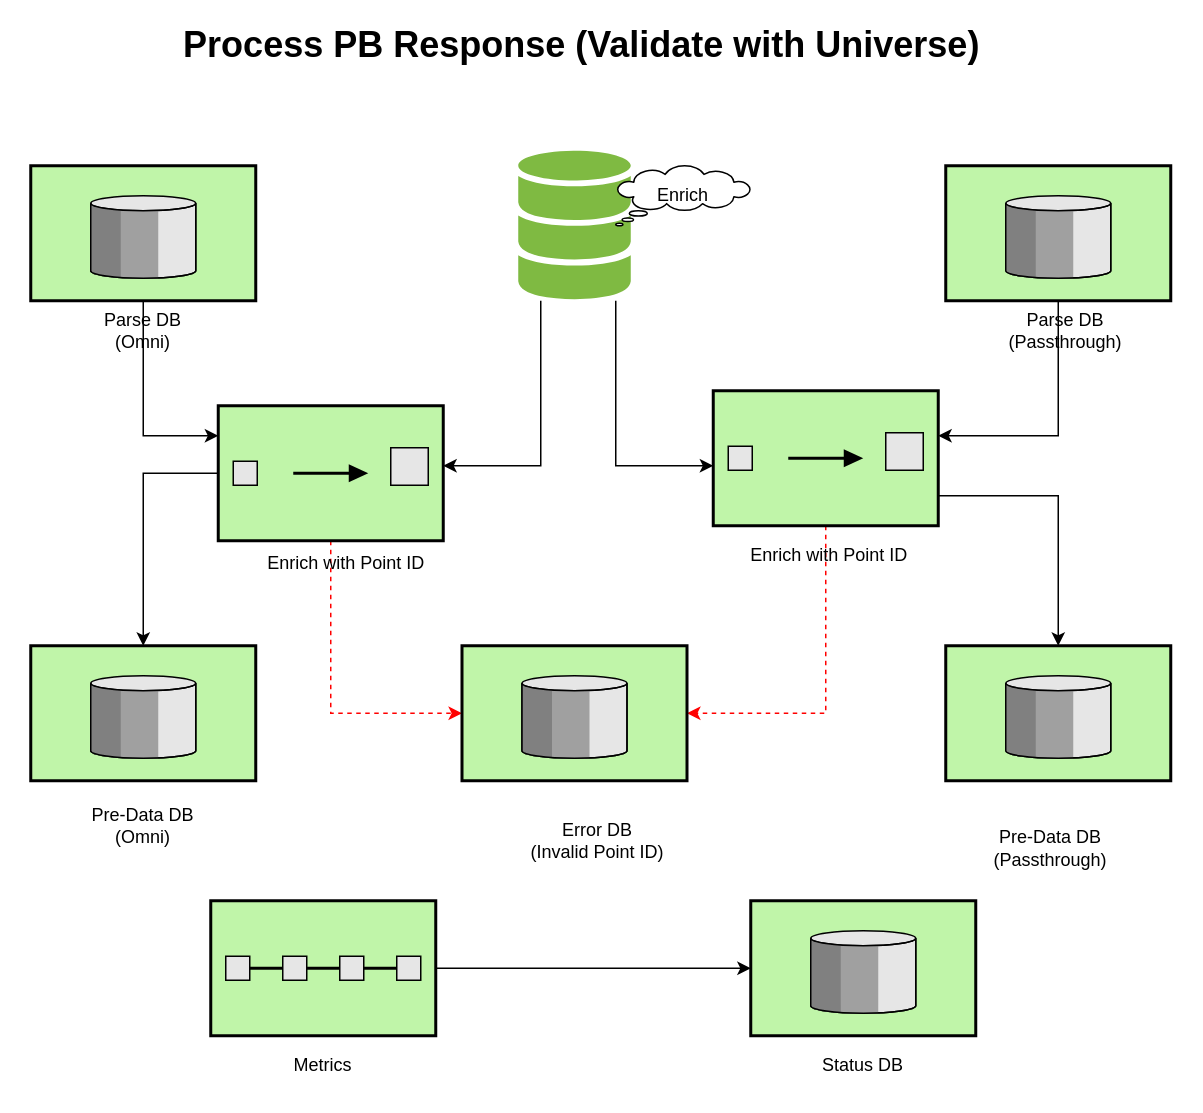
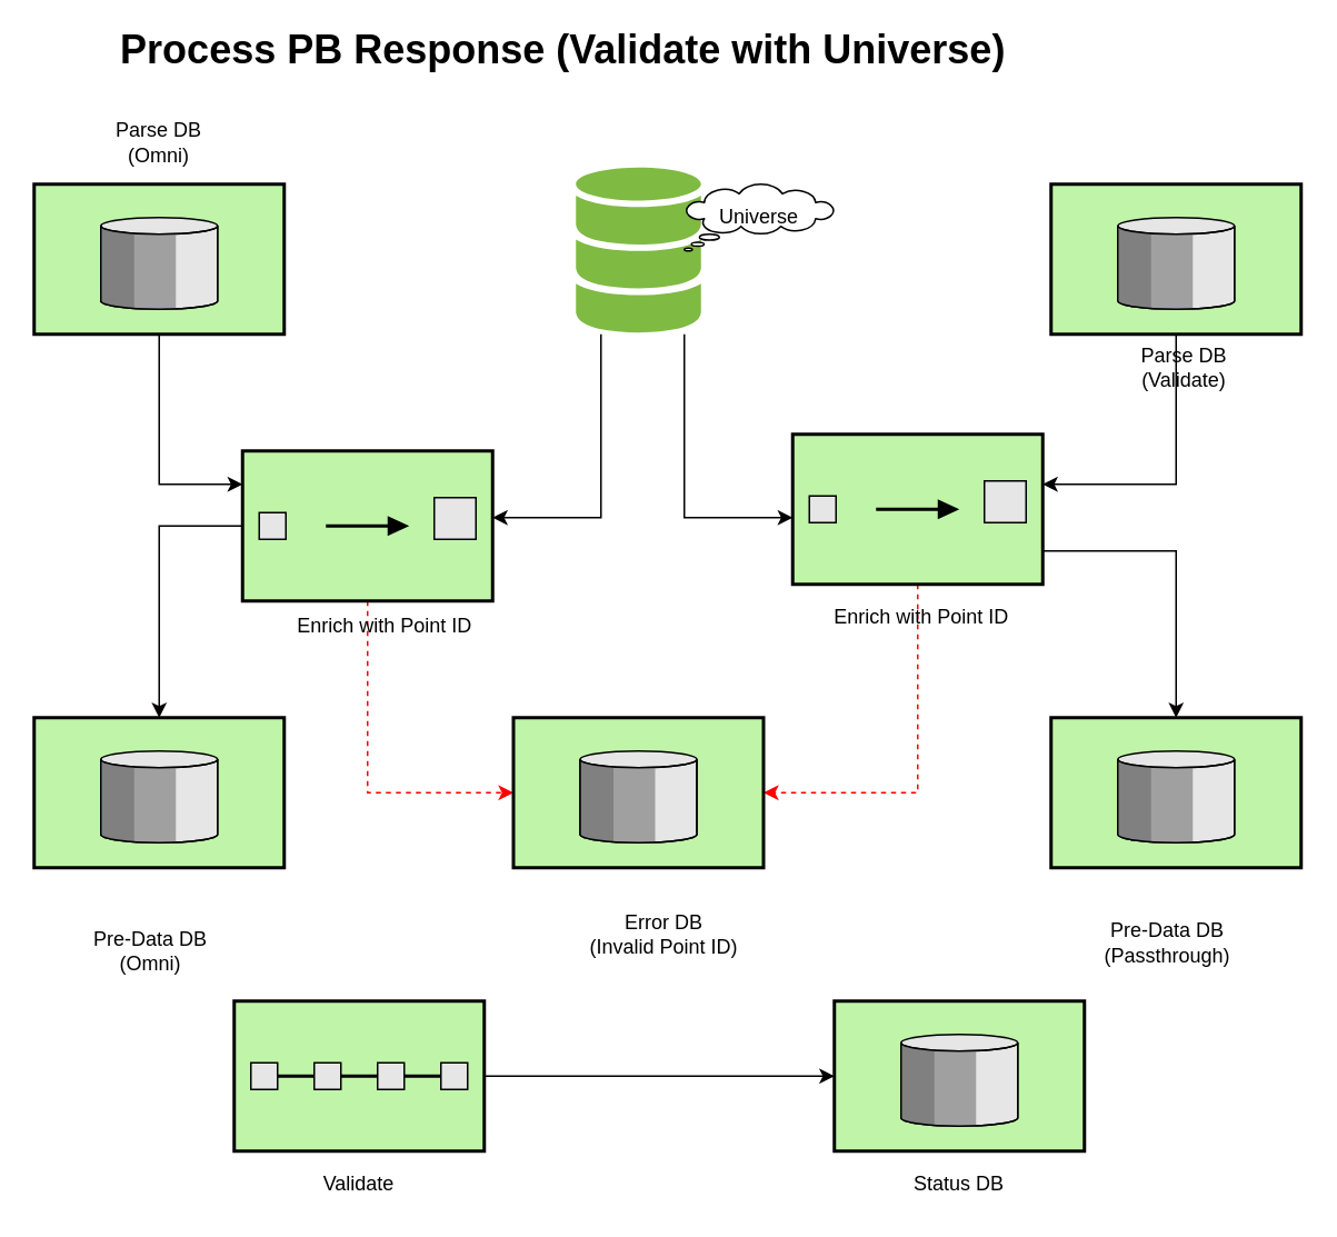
- <mxCell id="8" value="&lt;h1&gt;Process PB Response (Validate with Universe)&lt;/h1&gt;" style="text;html=1;strokeColor=none;fillColor=none;align=center;verticalAlign=middle;whiteSpace=wrap;rounded=0;" parent="1" vertex="1"><mxGeometry x="90" y="20" width="595" height="20" as="geometry" /></mxCell>
+ <mxCell id="8" value="&lt;h1&gt;Process PB Response (Validate with Universe)&lt;/h1&gt;" style="text;html=1;strokeColor=none;fillColor=none;align=center;verticalAlign=middle;whiteSpace=wrap;rounded=0;" parent="1" vertex="1"><mxGeometry x="40" y="20" width="595" height="20" as="geometry" /></mxCell>
- <mxCell id="20" value="Enrich" style="whiteSpace=wrap;html=1;shape=mxgraph.basic.cloud_callout" parent="1" vertex="1"><mxGeometry x="410" y="110" width="90" height="40" as="geometry" /></mxCell>
+ <mxCell id="20" value="Universe" style="whiteSpace=wrap;html=1;shape=mxgraph.basic.cloud_callout" parent="1" vertex="1"><mxGeometry x="410" y="110" width="90" height="40" as="geometry" /></mxCell>
- <mxCell id="6" value="Parse DB&lt;br&gt;(Omni)" style="text;html=1;strokeColor=none;fillColor=none;align=center;verticalAlign=middle;whiteSpace=wrap;rounded=0;" parent="1" vertex="1"><mxGeometry x="50" y="210" width="90" height="20" as="geometry" /></mxCell>
+ <mxCell id="6" value="Parse DB&lt;br&gt;(Omni)" style="text;html=1;strokeColor=none;fillColor=none;align=center;verticalAlign=middle;whiteSpace=wrap;rounded=0;" parent="1" vertex="1"><mxGeometry x="50" y="75" width="90" height="20" as="geometry" /></mxCell>
- <mxCell id="7" value="Parse DB&lt;br&gt;(Passthrough)" style="text;html=1;strokeColor=none;fillColor=none;align=center;verticalAlign=middle;whiteSpace=wrap;rounded=0;" parent="1" vertex="1"><mxGeometry x="660" y="210" width="100" height="20" as="geometry" /></mxCell>
+ <mxCell id="7" value="Parse DB&lt;br&gt;(Validate)" style="text;html=1;strokeColor=none;fillColor=none;align=center;verticalAlign=middle;whiteSpace=wrap;rounded=0;" parent="1" vertex="1"><mxGeometry x="660" y="210" width="100" height="20" as="geometry" /></mxCell>
- <mxCell id="25" value="Pre-Data DB&lt;br&gt;(Omni)" style="text;html=1;strokeColor=none;fillColor=none;align=center;verticalAlign=middle;whiteSpace=wrap;rounded=0;" parent="1" vertex="1"><mxGeometry x="50" y="540" width="90" height="20" as="geometry" /></mxCell>
+ <mxCell id="25" value="Pre-Data DB&lt;br&gt;(Omni)" style="text;html=1;strokeColor=none;fillColor=none;align=center;verticalAlign=middle;whiteSpace=wrap;rounded=0;" parent="1" vertex="1"><mxGeometry x="45" y="560" width="90" height="20" as="geometry" /></mxCell>
- <mxCell id="31" value="Metrics" style="text;html=1;strokeColor=none;fillColor=none;align=center;verticalAlign=middle;whiteSpace=wrap;rounded=0;" vertex="1" parent="1"><mxGeometry x="165" y="700" width="100" height="20" as="geometry" /></mxCell>
+ <mxCell id="31" value="Validate" style="text;html=1;strokeColor=none;fillColor=none;align=center;verticalAlign=middle;whiteSpace=wrap;rounded=0;" vertex="1" parent="1"><mxGeometry x="165" y="700" width="100" height="20" as="geometry" /></mxCell>
